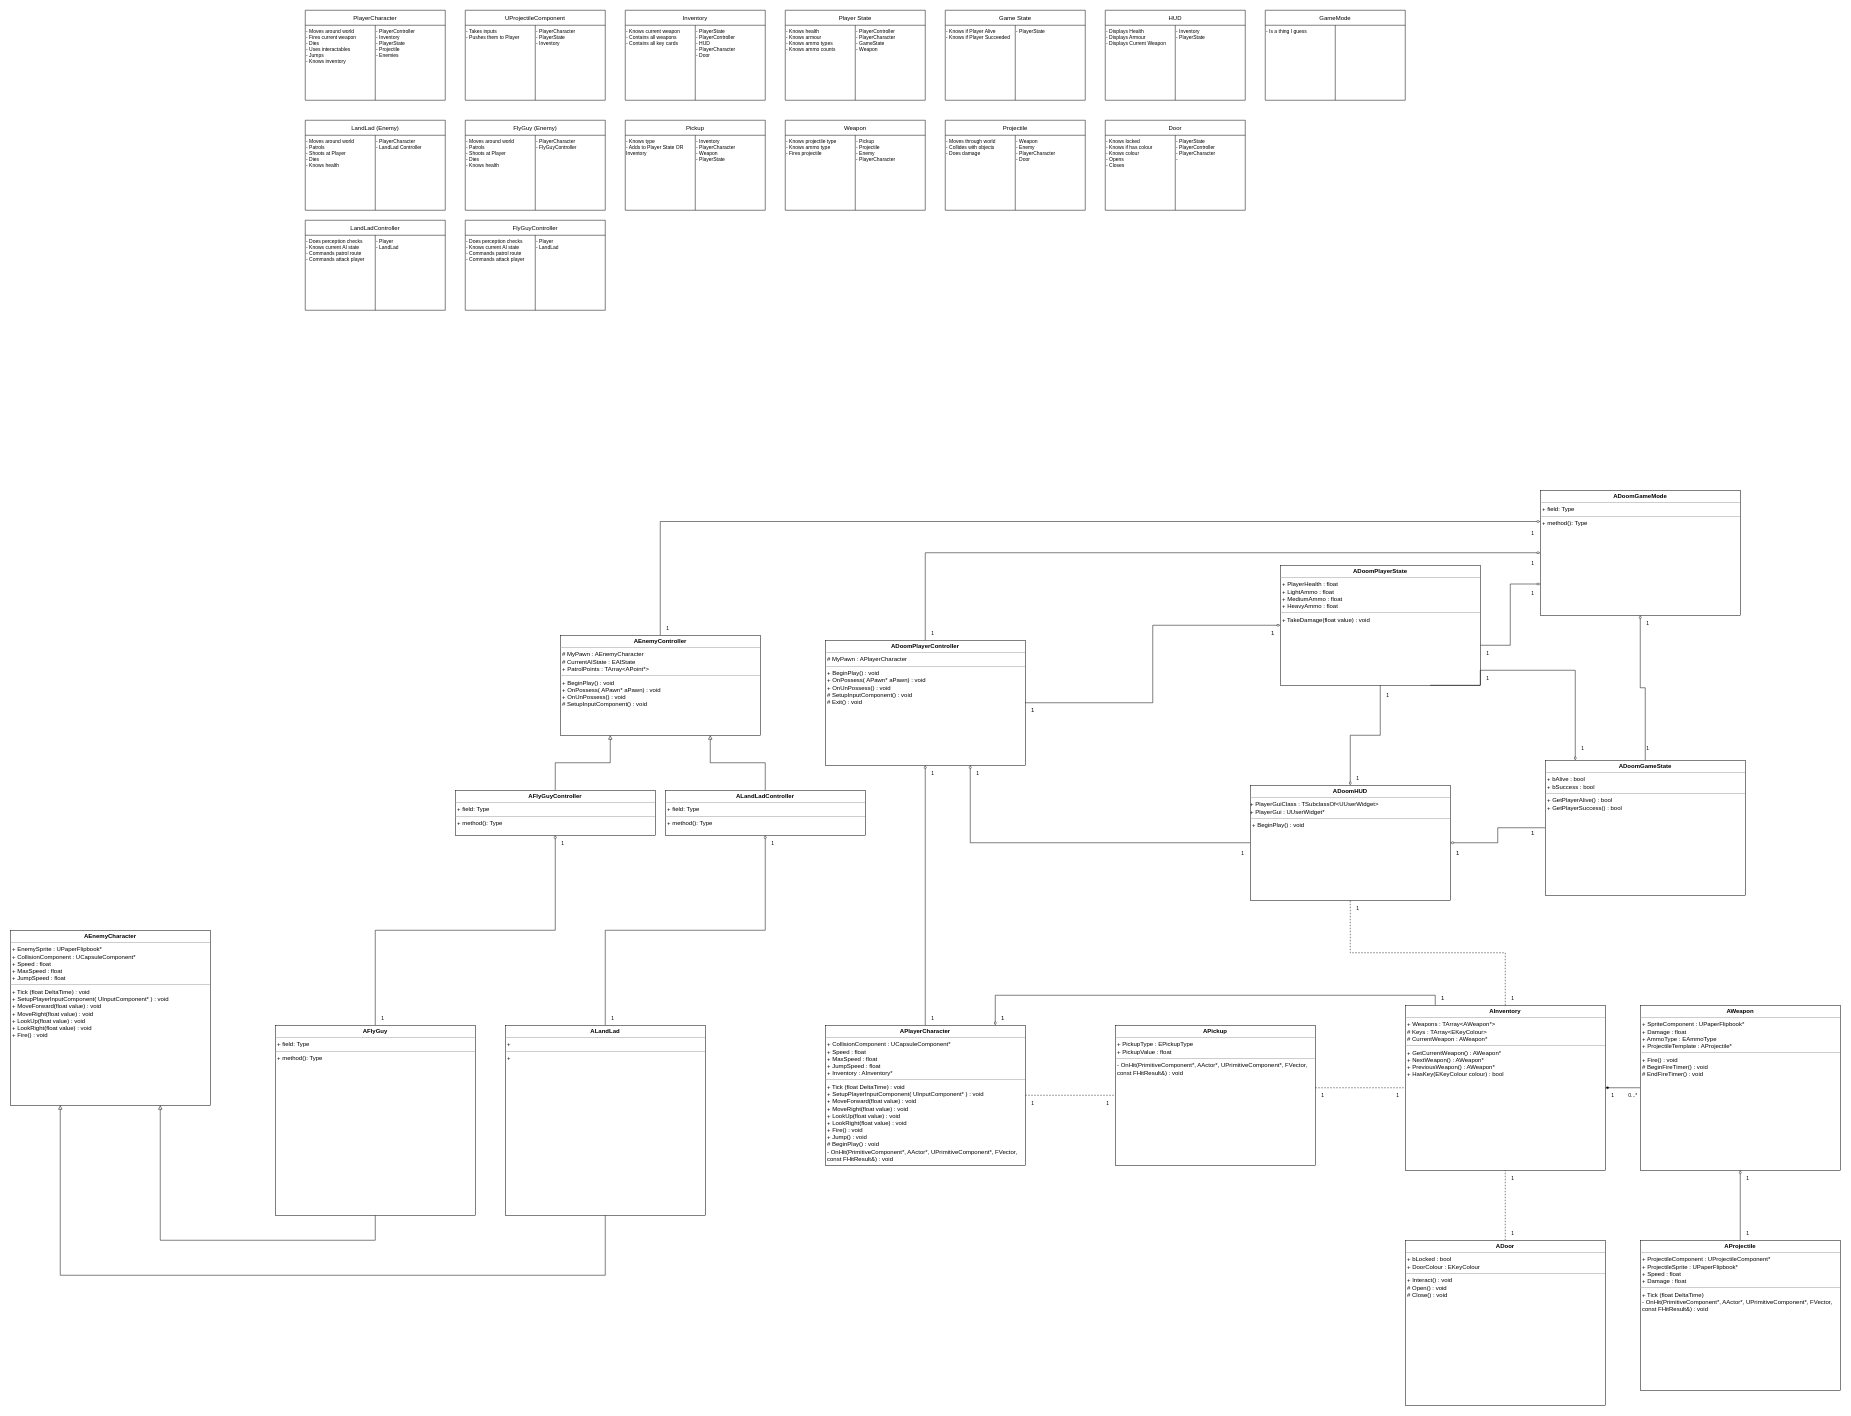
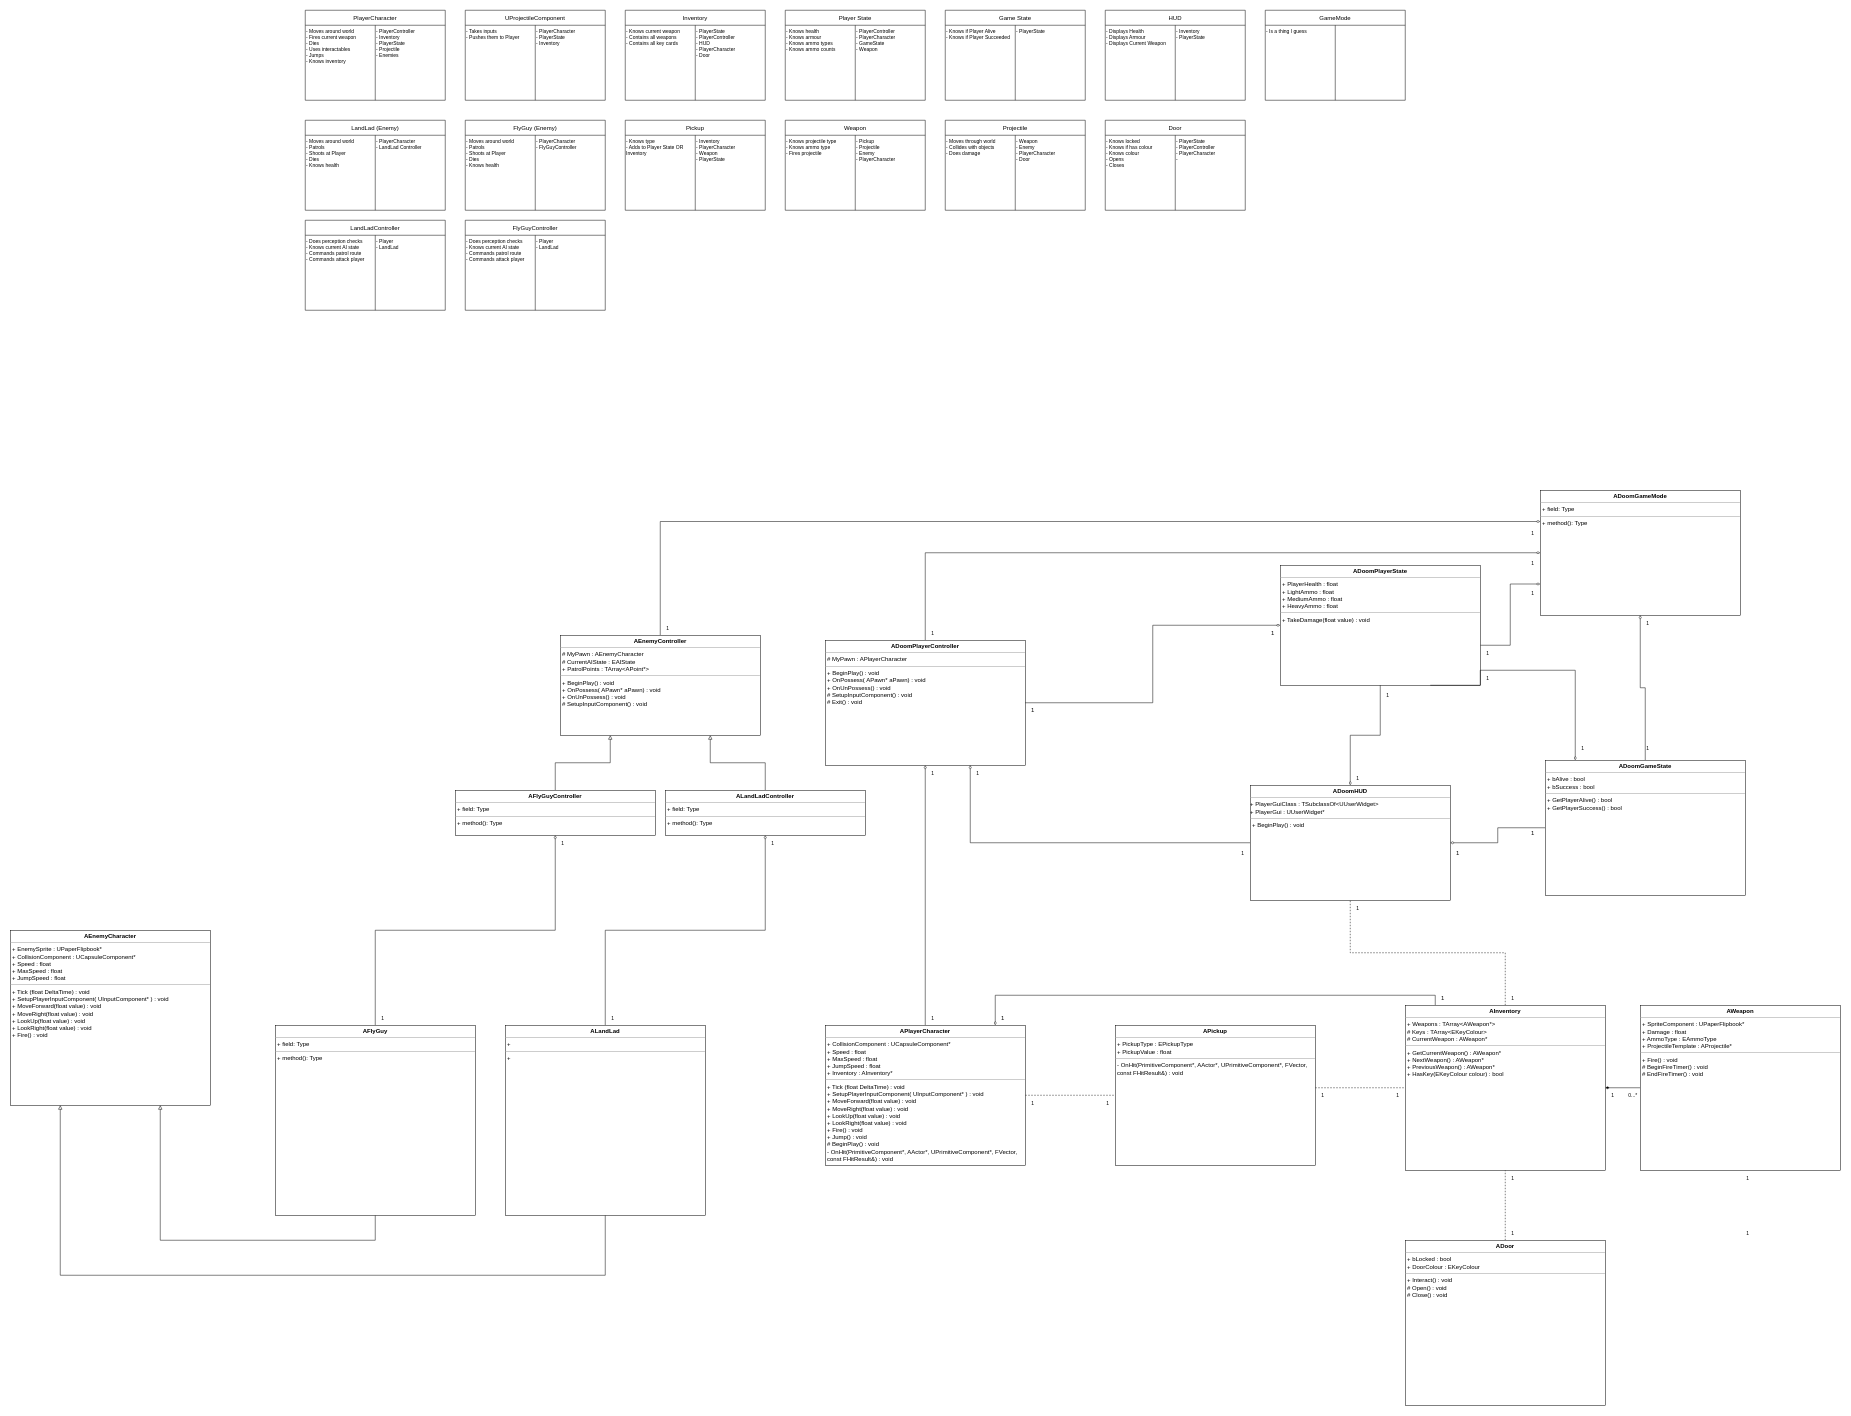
- <mxCell id="94" style="edgeStyle=orthogonalEdgeStyle;rounded=0;orthogonalLoop=1;jettySize=auto;html=1;fontSize=10;endArrow=diamondThin;endFill=0;" parent="1" source="95" target="89" edge="1"><mxGeometry relative="1" as="geometry" /></mxCell>
- <mxCell id="95" value="&lt;p style=&quot;margin:0px;margin-top:4px;text-align:center;&quot;&gt;&lt;b&gt;AProjectile&lt;/b&gt;&lt;/p&gt;&lt;hr size=&quot;1&quot;&gt;&lt;p style=&quot;margin:0px;margin-left:4px;&quot;&gt;+ ProjectileComponent : UProjectileComponent*&lt;/p&gt;&lt;p style=&quot;margin:0px;margin-left:4px;&quot;&gt;+ ProjectileSprite : UPaperFlipbook*&lt;/p&gt;&lt;p style=&quot;margin:0px;margin-left:4px;&quot;&gt;+ Speed : float&lt;/p&gt;&lt;p style=&quot;margin:0px;margin-left:4px;&quot;&gt;+ Damage : float&lt;/p&gt;&lt;hr size=&quot;1&quot;&gt;&lt;p style=&quot;margin:0px;margin-left:4px;&quot;&gt;+ Tick (float DeltaTime)&lt;/p&gt;&lt;p style=&quot;margin: 0px 0px 0px 4px;&quot;&gt;- OnHit(PrimitiveComponent*, AActor*, UPrimitiveComponent*, FVector,&lt;/p&gt;&lt;p style=&quot;margin: 0px 0px 0px 4px;&quot;&gt;const FHitResult&amp;amp;) : void&lt;/p&gt;" style="verticalAlign=top;align=left;overflow=fill;fontSize=12;fontFamily=Helvetica;html=1;" parent="1" vertex="1"><mxGeometry x="3280" y="2480" width="400" height="300" as="geometry" /></mxCell>
